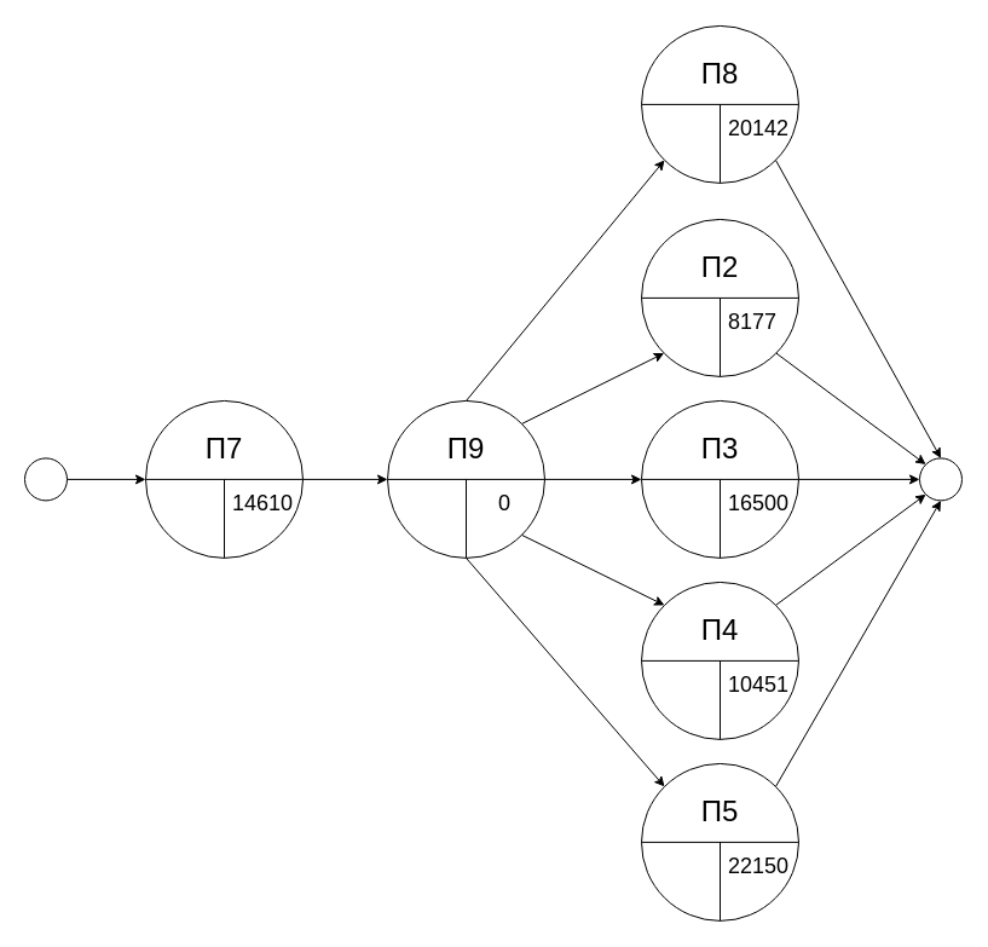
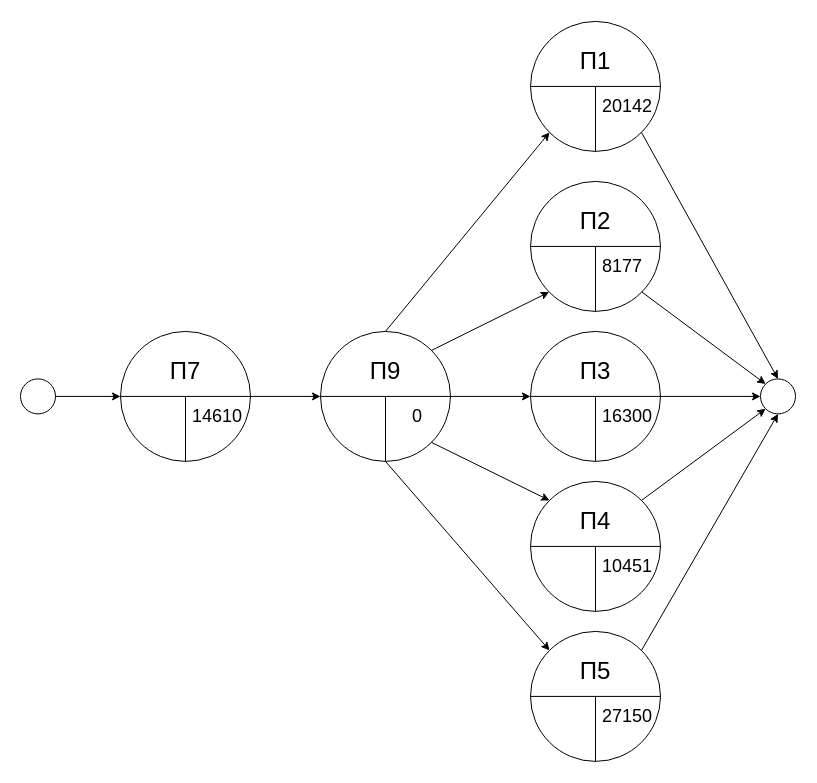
- <mxCell id="24" value="&lt;span style=&quot;font-size: 24px;&quot;&gt;П8&lt;/span&gt;" style="text;html=1;strokeColor=none;fillColor=none;align=center;verticalAlign=middle;whiteSpace=wrap;rounded=0;" vertex="1" parent="1"><mxGeometry x="550" y="40.91" width="90" height="40" as="geometry" /></mxCell>
+ <mxCell id="24" value="&lt;span style=&quot;font-size: 24px;&quot;&gt;П1&lt;/span&gt;" style="text;html=1;strokeColor=none;fillColor=none;align=center;verticalAlign=middle;whiteSpace=wrap;rounded=0;" vertex="1" parent="1"><mxGeometry x="550" y="40.91" width="90" height="40" as="geometry" /></mxCell>
- <mxCell id="46" value="&lt;font style=&quot;font-size: 18px;&quot;&gt;16500&lt;br&gt;&lt;/font&gt;" style="text;html=1;strokeColor=none;fillColor=none;align=left;verticalAlign=middle;whiteSpace=wrap;rounded=0;" vertex="1" parent="1"><mxGeometry x="600" y="401" width="60" height="30" as="geometry" /></mxCell>
+ <mxCell id="46" value="&lt;font style=&quot;font-size: 18px;&quot;&gt;16300&lt;br&gt;&lt;/font&gt;" style="text;html=1;strokeColor=none;fillColor=none;align=left;verticalAlign=middle;whiteSpace=wrap;rounded=0;" vertex="1" parent="1"><mxGeometry x="600" y="401" width="60" height="30" as="geometry" /></mxCell>
- <mxCell id="48" value="&lt;font style=&quot;font-size: 18px;&quot;&gt;22150&lt;br&gt;&lt;/font&gt;" style="text;html=1;strokeColor=none;fillColor=none;align=left;verticalAlign=middle;whiteSpace=wrap;rounded=0;" vertex="1" parent="1"><mxGeometry x="600" y="701" width="60" height="30" as="geometry" /></mxCell>
+ <mxCell id="48" value="&lt;font style=&quot;font-size: 18px;&quot;&gt;27150&lt;br&gt;&lt;/font&gt;" style="text;html=1;strokeColor=none;fillColor=none;align=left;verticalAlign=middle;whiteSpace=wrap;rounded=0;" vertex="1" parent="1"><mxGeometry x="600" y="701" width="60" height="30" as="geometry" /></mxCell>
